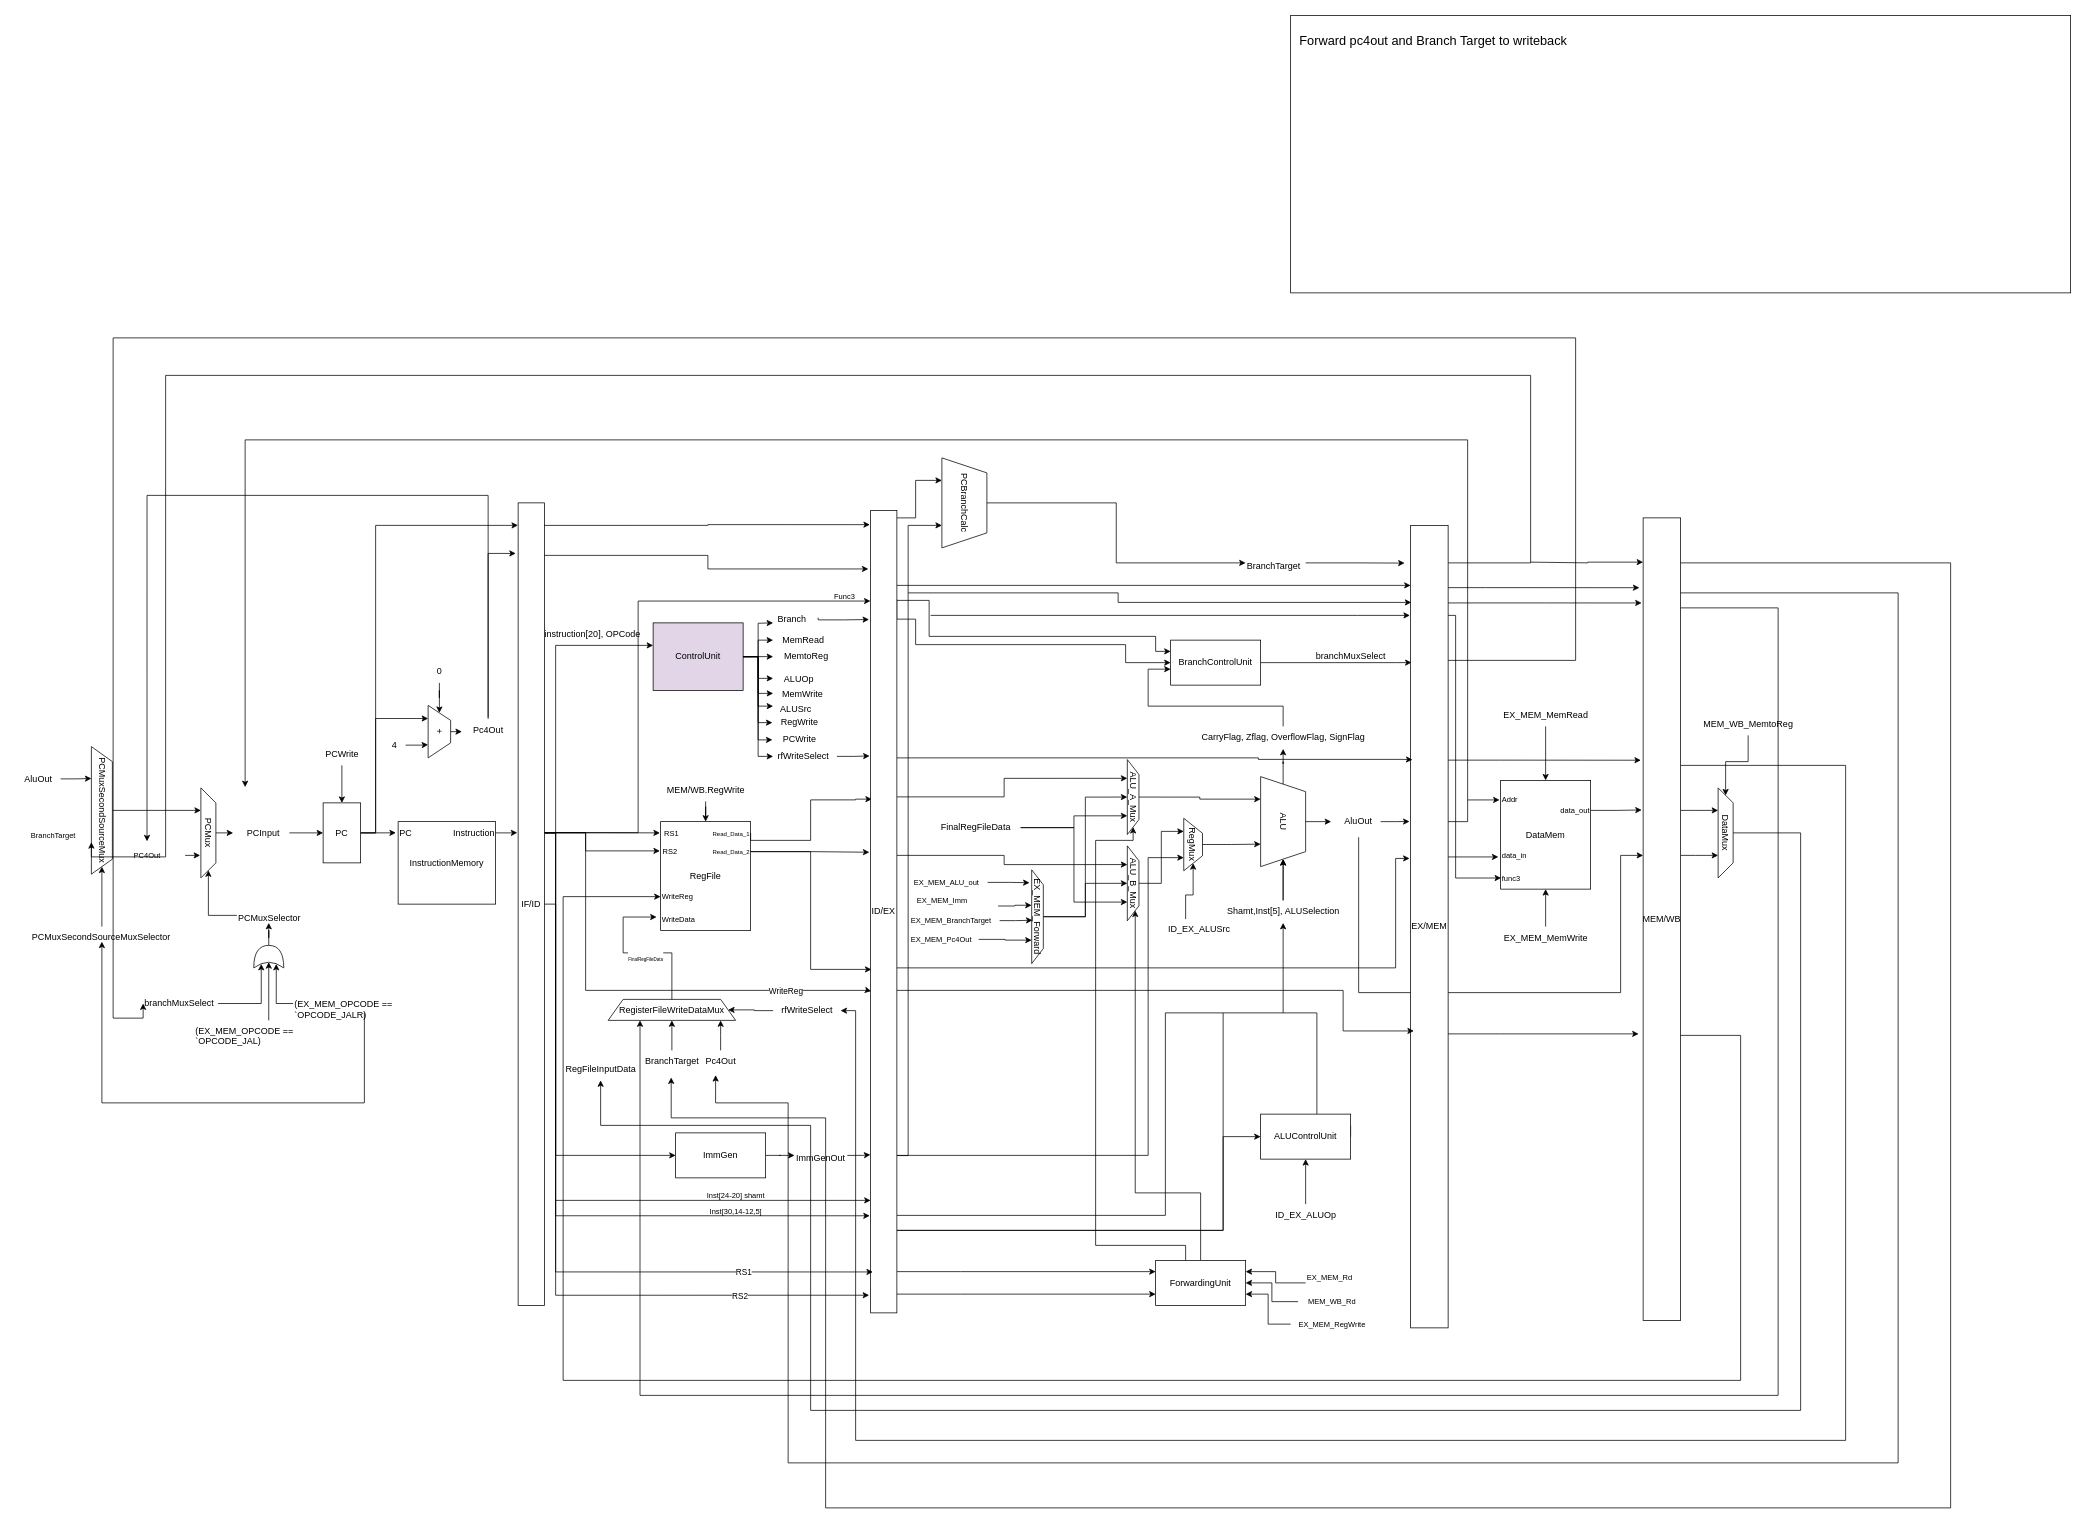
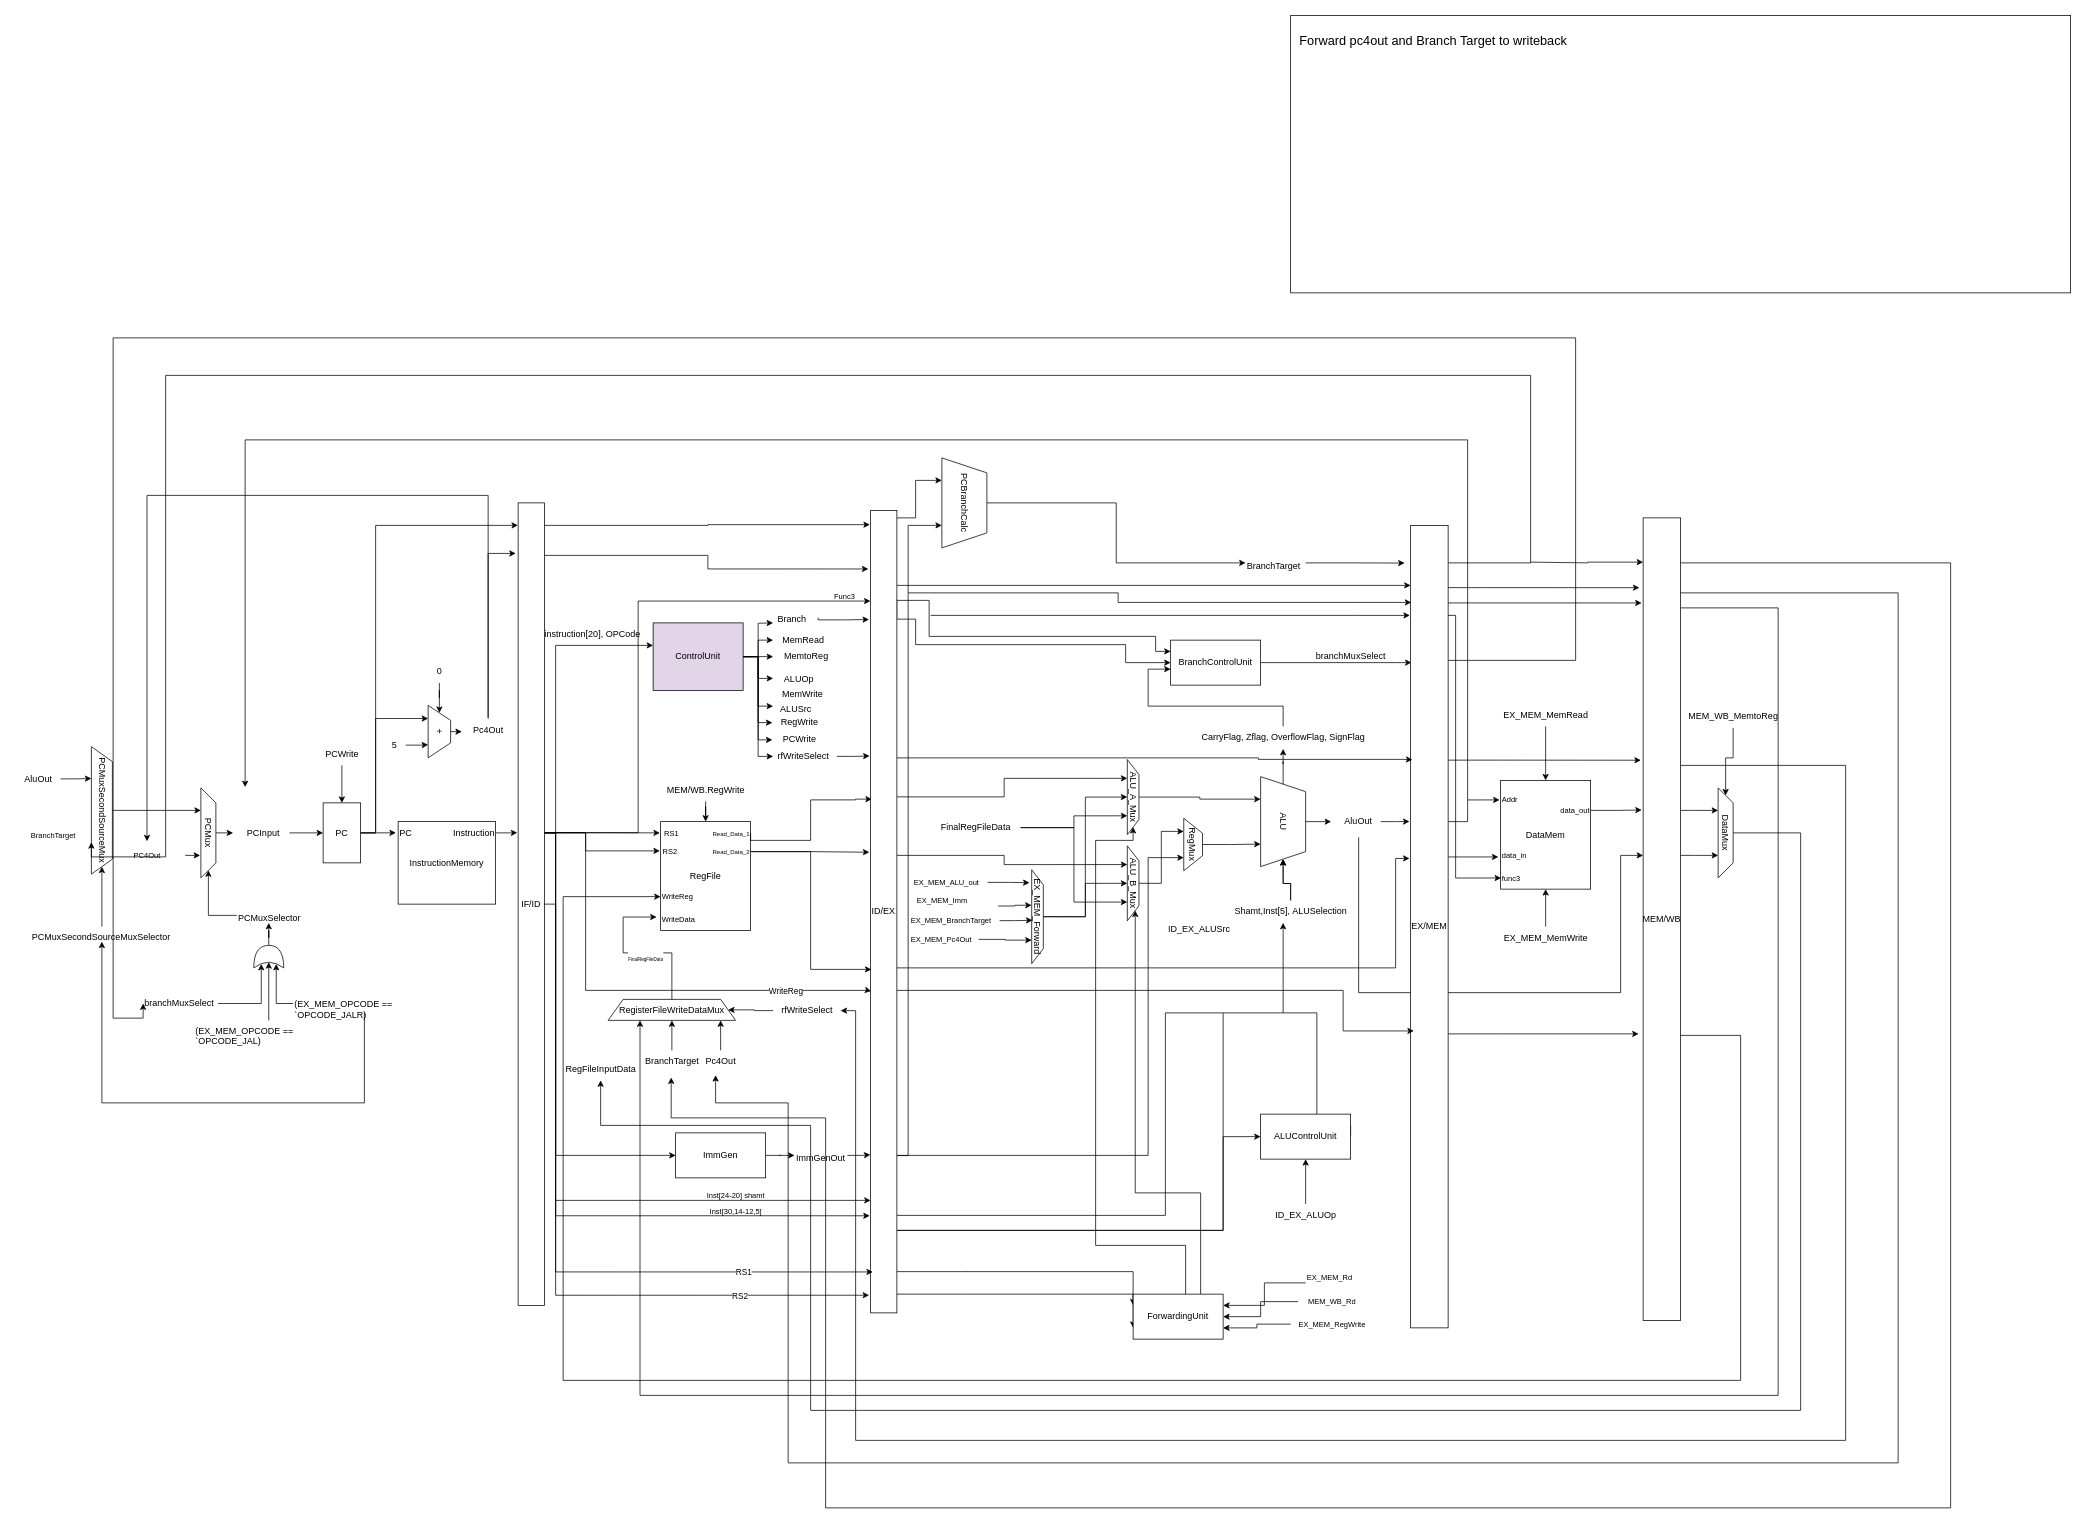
- <mxCell id="32" style="edgeStyle=orthogonalEdgeStyle;rounded=0;orthogonalLoop=1;jettySize=auto;html=1;exitX=1;exitY=0.5;exitDx=0;exitDy=0;entryX=0.013;entryY=0.467;entryDx=0;entryDy=0;entryPerimeter=0;" parent="1" source="18" target="25" edge="1"><mxGeometry relative="1" as="geometry" /></mxCell>
- <mxCell id="124" value="MEM_WB_MemtoReg" style="text;html=1;align=center;verticalAlign=middle;resizable=0;points=[];autosize=1;strokeColor=none;fillColor=none;" parent="1" vertex="1"><mxGeometry x="2260" y="950" width="140" height="30" as="geometry" /></mxCell>
+ <mxCell id="124" value="MEM_WB_MemtoReg" style="text;html=1;align=center;verticalAlign=middle;resizable=0;points=[];autosize=1;strokeColor=none;fillColor=none;" parent="1" vertex="1"><mxGeometry x="2240" y="940" width="140" height="30" as="geometry" /></mxCell>
- <mxCell id="7" value="4" style="text;html=1;align=center;verticalAlign=middle;resizable=0;points=[];autosize=1;strokeColor=none;fillColor=none;" parent="1" vertex="1"><mxGeometry x="510" y="978" width="30" height="30" as="geometry" /></mxCell>
+ <mxCell id="7" value="5" style="text;html=1;align=center;verticalAlign=middle;resizable=0;points=[];autosize=1;strokeColor=none;fillColor=none;" parent="1" vertex="1"><mxGeometry x="510" y="978" width="30" height="30" as="geometry" /></mxCell>
- <mxCell id="92" style="edgeStyle=orthogonalEdgeStyle;rounded=0;orthogonalLoop=1;jettySize=auto;html=1;entryX=1;entryY=0.5;entryDx=0;entryDy=0;" parent="1" source="93" target="90" edge="1"><mxGeometry relative="1" as="geometry" /></mxCell>
- <mxCell id="100" value="Shamt,Inst[5], ALUSelection" style="text;html=1;align=center;verticalAlign=middle;resizable=0;points=[];autosize=1;strokeColor=none;fillColor=none;" parent="1" vertex="1"><mxGeometry x="1625" y="1200" width="170" height="30" as="geometry" /></mxCell>
+ <mxCell id="100" value="Shamt,Inst[5], ALUSelection" style="text;html=1;align=center;verticalAlign=middle;resizable=0;points=[];autosize=1;strokeColor=none;fillColor=none;" parent="1" vertex="1"><mxGeometry x="1635" y="1200" width="170" height="30" as="geometry" /></mxCell>
- <mxCell id="197" value="ForwardingUnit" style="rounded=0;whiteSpace=wrap;html=1;" vertex="1" parent="1"><mxGeometry x="1540" y="1680" width="120" height="60" as="geometry" /></mxCell>
+ <mxCell id="197" value="ForwardingUnit" style="rounded=0;whiteSpace=wrap;html=1;" vertex="1" parent="1"><mxGeometry x="1510" y="1725" width="120" height="60" as="geometry" /></mxCell>
